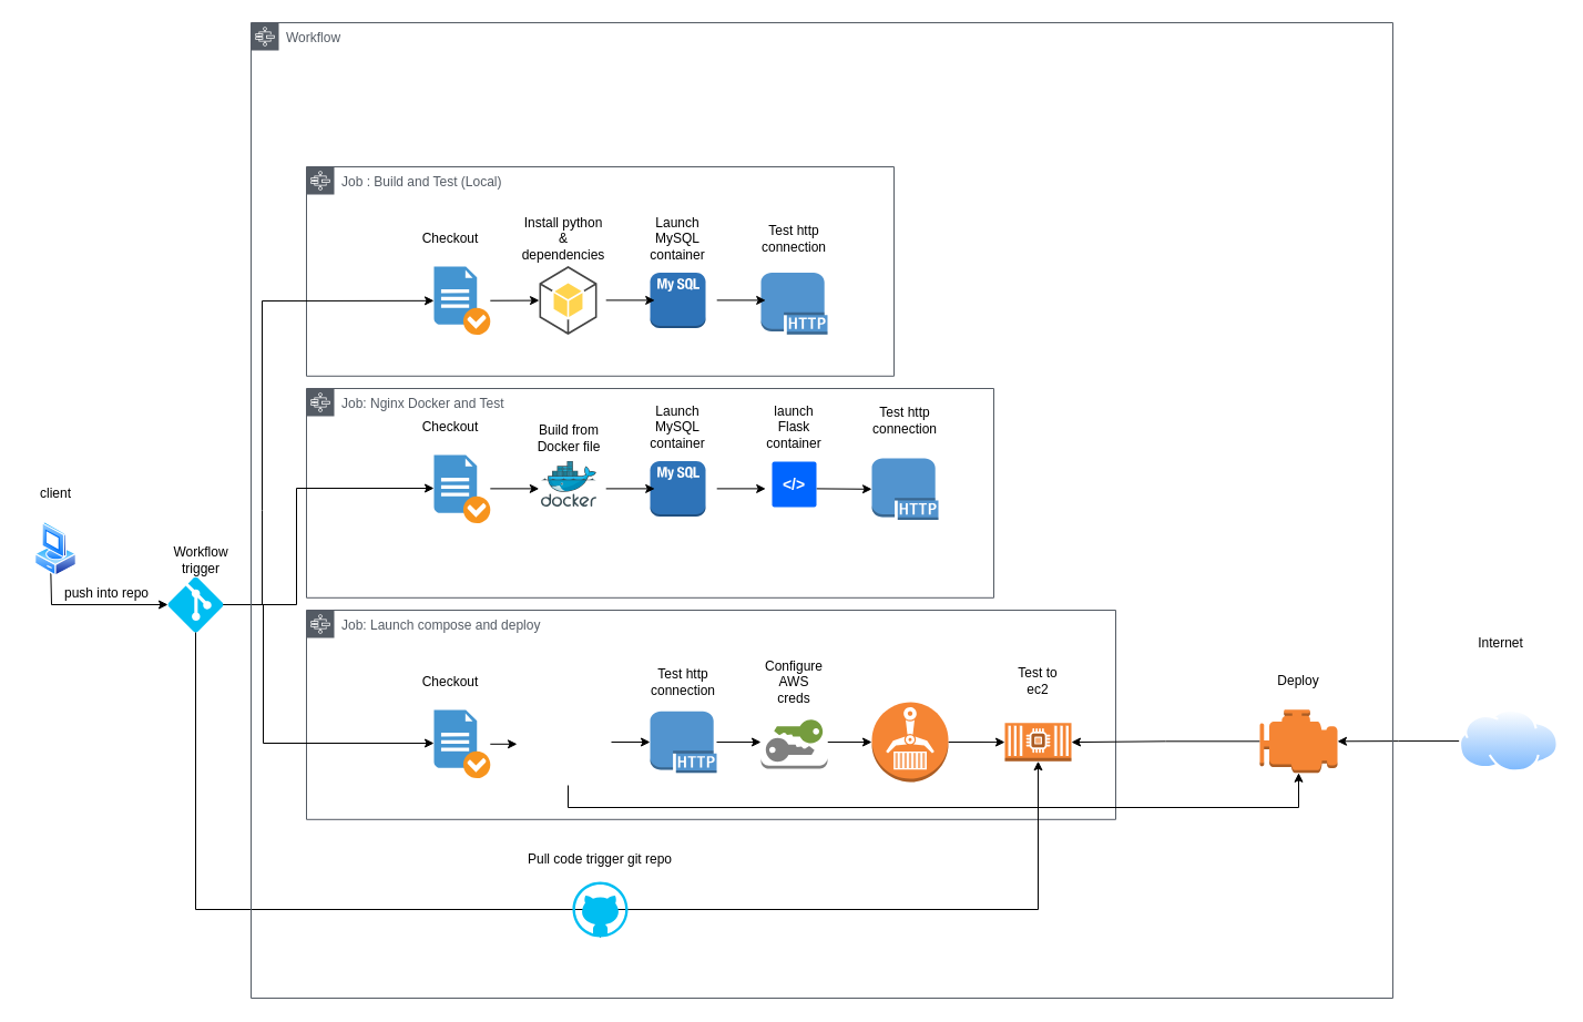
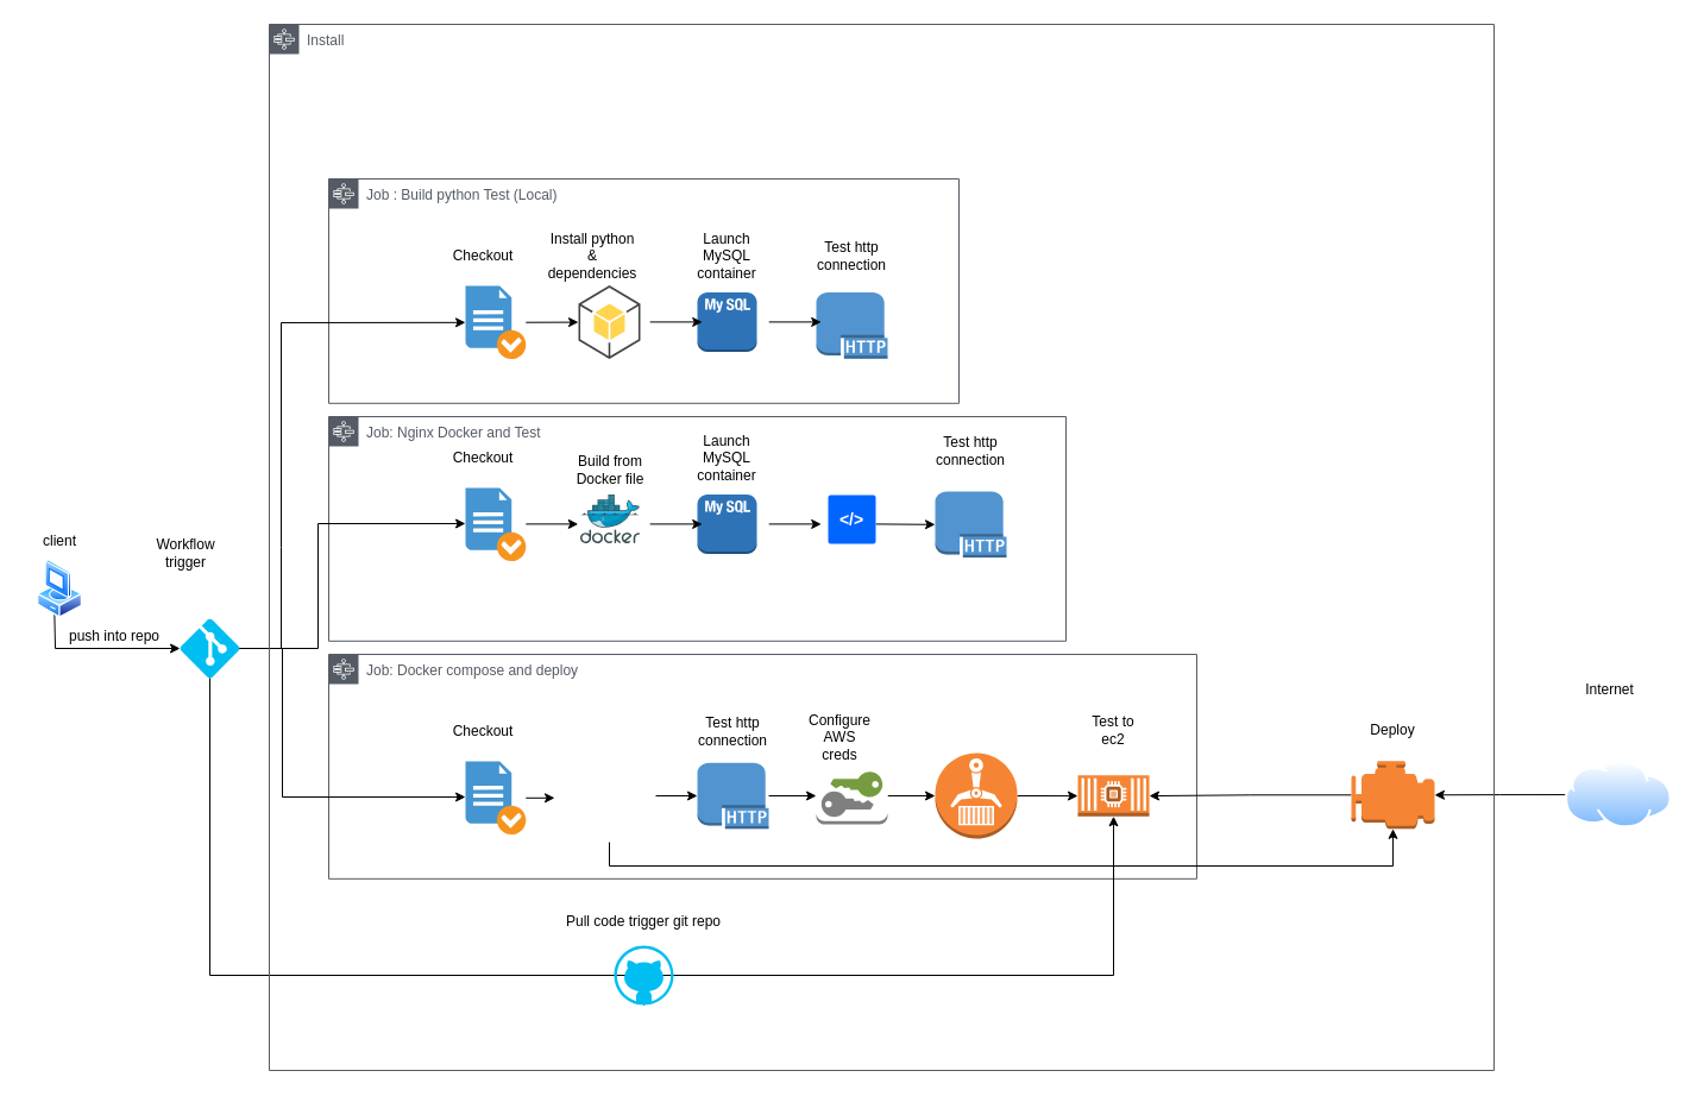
- <mxCell id="65" value="Workflow" style="sketch=0;outlineConnect=0;gradientColor=none;html=1;whiteSpace=wrap;fontSize=12;fontStyle=0;shape=mxgraph.aws4.group;grIcon=mxgraph.aws4.group_aws_step_functions_workflow;strokeColor=#545B64;fillColor=none;verticalAlign=top;align=left;spacingLeft=30;fontColor=#545B64;dashed=0;" vertex="1" parent="1"><mxGeometry x="226" y="20" width="1030" height="880" as="geometry" /></mxCell>
+ <mxCell id="65" value="Install" style="sketch=0;outlineConnect=0;gradientColor=none;html=1;whiteSpace=wrap;fontSize=12;fontStyle=0;shape=mxgraph.aws4.group;grIcon=mxgraph.aws4.group_aws_step_functions_workflow;strokeColor=#545B64;fillColor=none;verticalAlign=top;align=left;spacingLeft=30;fontColor=#545B64;dashed=0;" vertex="1" parent="1"><mxGeometry x="226" y="20" width="1030" height="880" as="geometry" /></mxCell>
- <mxCell id="4" value="Job : Build and Test (Local)" style="sketch=0;outlineConnect=0;gradientColor=none;html=1;whiteSpace=wrap;fontSize=12;fontStyle=0;shape=mxgraph.aws4.group;grIcon=mxgraph.aws4.group_aws_step_functions_workflow;strokeColor=#545B64;fillColor=none;verticalAlign=top;align=left;spacingLeft=30;fontColor=#545B64;dashed=0;" vertex="1" parent="1"><mxGeometry x="276" y="150" width="530" height="188.8" as="geometry" /></mxCell>
+ <mxCell id="4" value="Job : Build python Test (Local)" style="sketch=0;outlineConnect=0;gradientColor=none;html=1;whiteSpace=wrap;fontSize=12;fontStyle=0;shape=mxgraph.aws4.group;grIcon=mxgraph.aws4.group_aws_step_functions_workflow;strokeColor=#545B64;fillColor=none;verticalAlign=top;align=left;spacingLeft=30;fontColor=#545B64;dashed=0;" vertex="1" parent="1"><mxGeometry x="276" y="150" width="530" height="188.8" as="geometry" /></mxCell>
- <mxCell id="17" value="Install python &amp;amp; dependencies" style="text;html=1;align=center;verticalAlign=middle;whiteSpace=wrap;rounded=0;" vertex="1" parent="1"><mxGeometry x="478" y="200" width="60" height="30" as="geometry" /></mxCell>
+ <mxCell id="17" value="Install python &amp;amp; dependencies" style="text;html=1;align=center;verticalAlign=middle;whiteSpace=wrap;rounded=0;" vertex="1" parent="1"><mxGeometry x="468" y="200" width="60" height="30" as="geometry" /></mxCell>
- <mxCell id="43" value="launch Flask container" style="text;html=1;align=center;verticalAlign=middle;whiteSpace=wrap;rounded=0;" vertex="1" parent="1"><mxGeometry x="686" y="370" width="60" height="30" as="geometry" /></mxCell>
- <mxCell id="10" value="client" style="text;html=1;align=center;verticalAlign=middle;whiteSpace=wrap;rounded=0;" vertex="1" parent="1"><mxGeometry x="20" y="430" width="60" height="30" as="geometry" /></mxCell>
+ <mxCell id="10" value="client" style="text;html=1;align=center;verticalAlign=middle;whiteSpace=wrap;rounded=0;" vertex="1" parent="1"><mxGeometry x="20" y="440" width="60" height="30" as="geometry" /></mxCell>
- <mxCell id="12" value="Workflow trigger" style="text;html=1;align=center;verticalAlign=middle;whiteSpace=wrap;rounded=0;" vertex="1" parent="1"><mxGeometry x="151" y="490" width="60" height="30" as="geometry" /></mxCell>
+ <mxCell id="12" value="Workflow trigger" style="text;html=1;align=center;verticalAlign=middle;whiteSpace=wrap;rounded=0;" vertex="1" parent="1"><mxGeometry x="126" y="450" width="60" height="30" as="geometry" /></mxCell>
- <mxCell id="2" value="Job: Launch compose and deploy" style="sketch=0;outlineConnect=0;gradientColor=none;html=1;whiteSpace=wrap;fontSize=12;fontStyle=0;shape=mxgraph.aws4.group;grIcon=mxgraph.aws4.group_aws_step_functions_workflow;strokeColor=#545B64;fillColor=none;verticalAlign=top;align=left;spacingLeft=30;fontColor=#545B64;dashed=0;" vertex="1" parent="1"><mxGeometry x="276" y="550" width="730" height="188.8" as="geometry" /></mxCell>
+ <mxCell id="2" value="Job: Docker compose and deploy" style="sketch=0;outlineConnect=0;gradientColor=none;html=1;whiteSpace=wrap;fontSize=12;fontStyle=0;shape=mxgraph.aws4.group;grIcon=mxgraph.aws4.group_aws_step_functions_workflow;strokeColor=#545B64;fillColor=none;verticalAlign=top;align=left;spacingLeft=30;fontColor=#545B64;dashed=0;" vertex="1" parent="1"><mxGeometry x="276" y="550" width="730" height="188.8" as="geometry" /></mxCell>
- <mxCell id="50" value="Configure AWS creds" style="text;html=1;align=center;verticalAlign=middle;whiteSpace=wrap;rounded=0;" vertex="1" parent="1"><mxGeometry x="686" y="600" width="60" height="30" as="geometry" /></mxCell>
+ <mxCell id="50" value="Configure AWS creds" style="text;html=1;align=center;verticalAlign=middle;whiteSpace=wrap;rounded=0;" vertex="1" parent="1"><mxGeometry x="676" y="605" width="60" height="30" as="geometry" /></mxCell>
